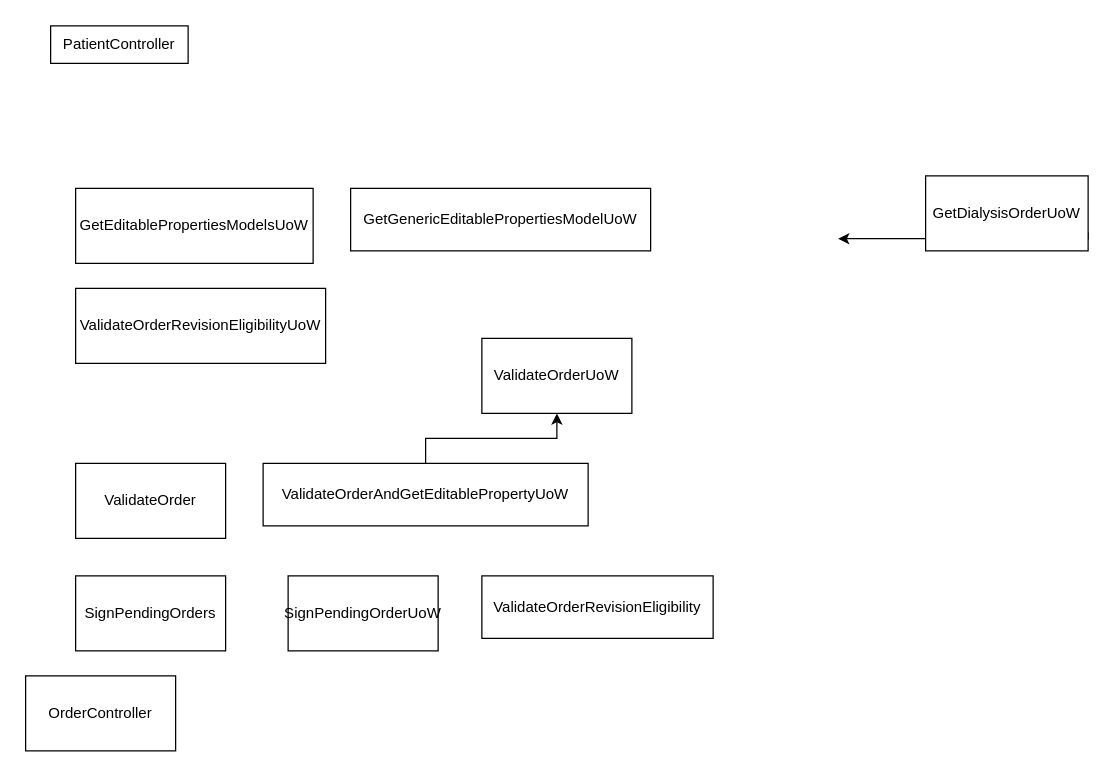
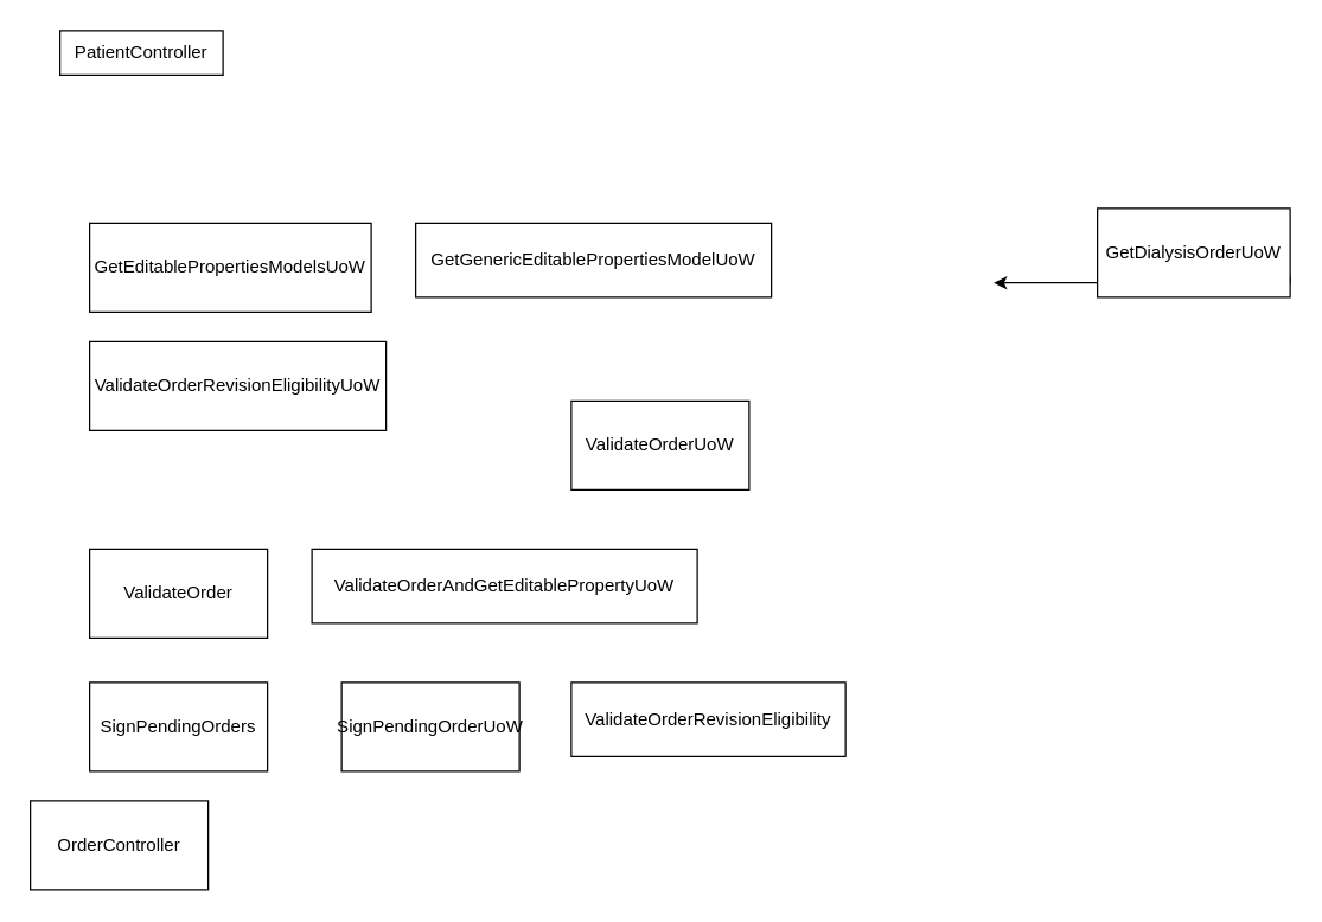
- <mxCell id="13" style="edgeStyle=orthogonalEdgeStyle;rounded=0;orthogonalLoop=1;jettySize=auto;html=1;" edge="1" parent="1" source="14" target="15"><mxGeometry relative="1" as="geometry" /></mxCell>
